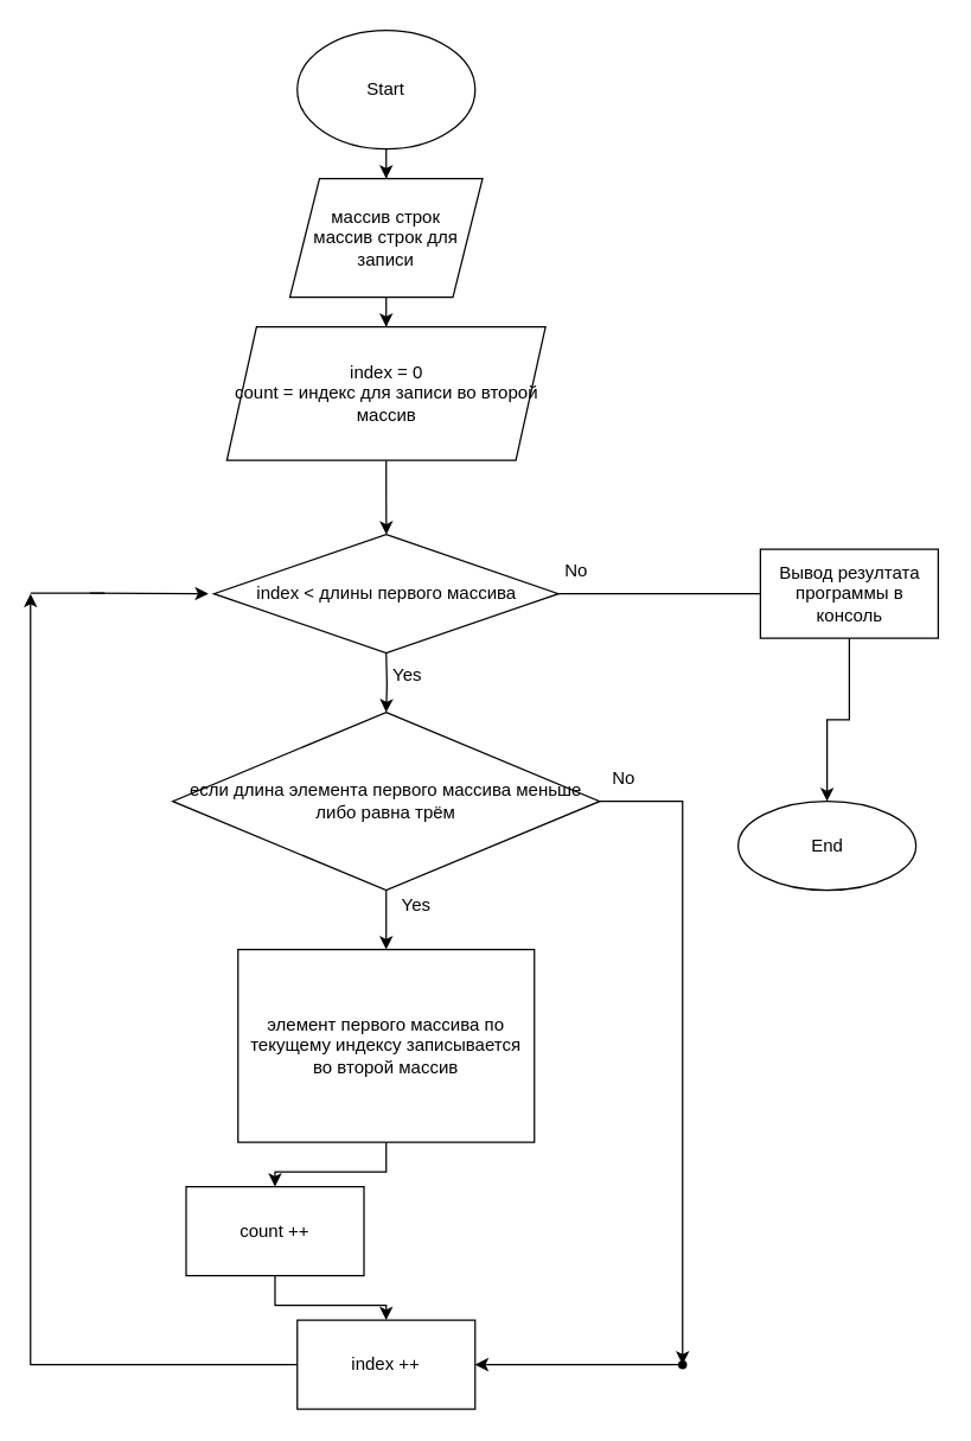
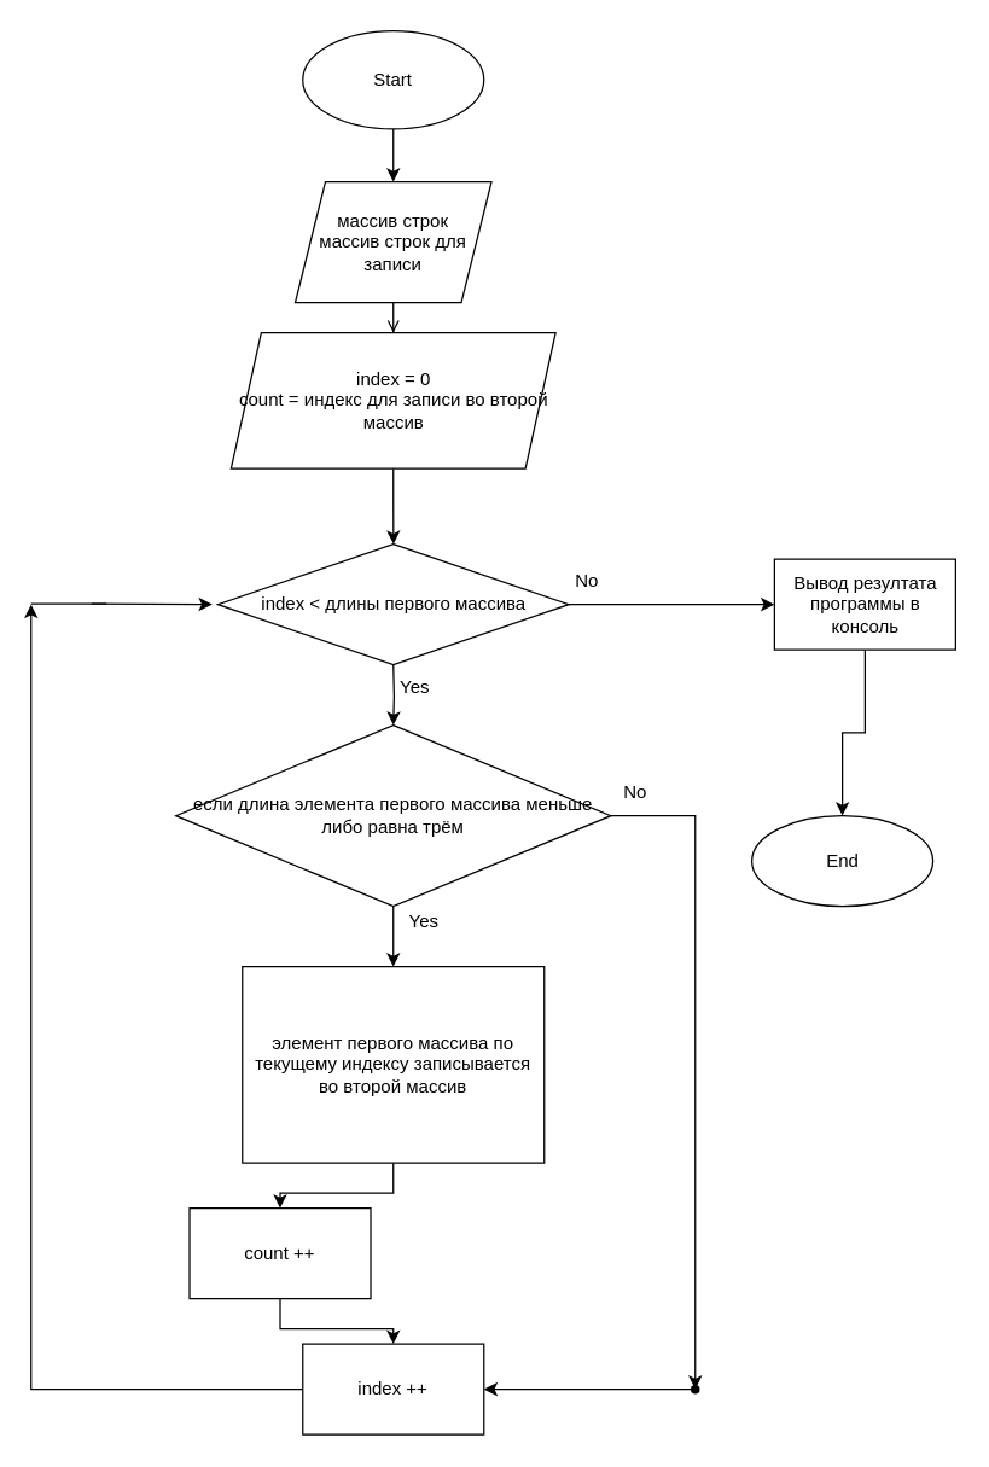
- <mxCell id="3" value="Start" style="ellipse;whiteSpace=wrap;html=1;" vertex="1" parent="1"><mxGeometry x="200" y="20" width="120" height="80" as="geometry" /></mxCell>
+ <mxCell id="3" value="Start" style="ellipse;whiteSpace=wrap;html=1;" vertex="1" parent="1"><mxGeometry x="200" y="20" width="120" height="65" as="geometry" /></mxCell>
- <mxCell id="4" value="" style="edgeStyle=orthogonalEdgeStyle;rounded=0;orthogonalLoop=1;jettySize=auto;html=1;" edge="1" parent="1" source="5" target="26"><mxGeometry relative="1" as="geometry" /></mxCell>
+ <mxCell id="4" value="" style="edgeStyle=orthogonalEdgeStyle;rounded=0;orthogonalLoop=1;jettySize=auto;html=1;endArrow=open;" edge="1" parent="1" source="5" target="26"><mxGeometry relative="1" as="geometry" /></mxCell>
- <mxCell id="6" value="" style="edgeStyle=orthogonalEdgeStyle;rounded=0;orthogonalLoop=1;jettySize=auto;html=1;endArrow=none;" edge="1" parent="1" source="7" target="28"><mxGeometry relative="1" as="geometry" /></mxCell>
+ <mxCell id="6" value="" style="edgeStyle=orthogonalEdgeStyle;rounded=0;orthogonalLoop=1;jettySize=auto;html=1;" edge="1" parent="1" source="7" target="28"><mxGeometry relative="1" as="geometry" /></mxCell>
